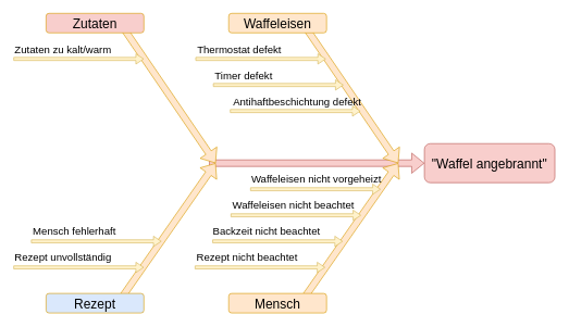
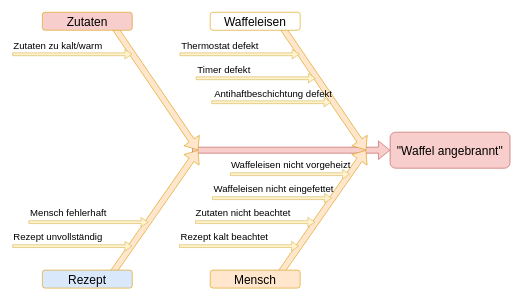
- <mxCell id="5" value="&lt;font style=&quot;font-size: 20px;&quot;&gt;Waffeleisen&lt;/font&gt;" style="rounded=1;whiteSpace=wrap;html=1;fillColor=#ffe6cc;strokeColor=#d79b00;" parent="1" vertex="1"><mxGeometry x="350" y="20" width="150" height="30" as="geometry" /></mxCell>
+ <mxCell id="5" value="&lt;font style=&quot;font-size: 20px;&quot;&gt;Waffeleisen&lt;/font&gt;" style="rounded=1;whiteSpace=wrap;html=1;fillColor=#ffffff;strokeColor=#d79b00;" parent="1" vertex="1"><mxGeometry x="350" y="20" width="150" height="30" as="geometry" /></mxCell>
- <mxCell id="31" value="Waffeleisen nicht beachtet" style="text;html=1;align=left;verticalAlign=middle;whiteSpace=wrap;rounded=0;fontSize=16;" vertex="1" parent="1"><mxGeometry x="354" y="300" width="217" height="30" as="geometry" /></mxCell>
+ <mxCell id="31" value="Waffeleisen nicht eingefettet" style="text;html=1;align=left;verticalAlign=middle;whiteSpace=wrap;rounded=0;fontSize=16;" vertex="1" parent="1"><mxGeometry x="354" y="300" width="217" height="30" as="geometry" /></mxCell>
- <mxCell id="26" value="Backzeit nicht beachtet" style="text;html=1;align=left;verticalAlign=middle;whiteSpace=wrap;rounded=0;fontSize=16;" parent="1" vertex="1"><mxGeometry x="324" y="340" width="181" height="30" as="geometry" /></mxCell>
+ <mxCell id="26" value="Zutaten nicht beachtet" style="text;html=1;align=left;verticalAlign=middle;whiteSpace=wrap;rounded=0;fontSize=16;" parent="1" vertex="1"><mxGeometry x="324" y="340" width="181" height="30" as="geometry" /></mxCell>
- <mxCell id="25" value="Rezept nicht beachtet" style="text;html=1;align=left;verticalAlign=middle;whiteSpace=wrap;rounded=0;fontSize=16;" parent="1" vertex="1"><mxGeometry x="299" y="380" width="181" height="30" as="geometry" /></mxCell>
+ <mxCell id="25" value="Rezept kalt beachtet" style="text;html=1;align=left;verticalAlign=middle;whiteSpace=wrap;rounded=0;fontSize=16;" parent="1" vertex="1"><mxGeometry x="299" y="380" width="181" height="30" as="geometry" /></mxCell>
